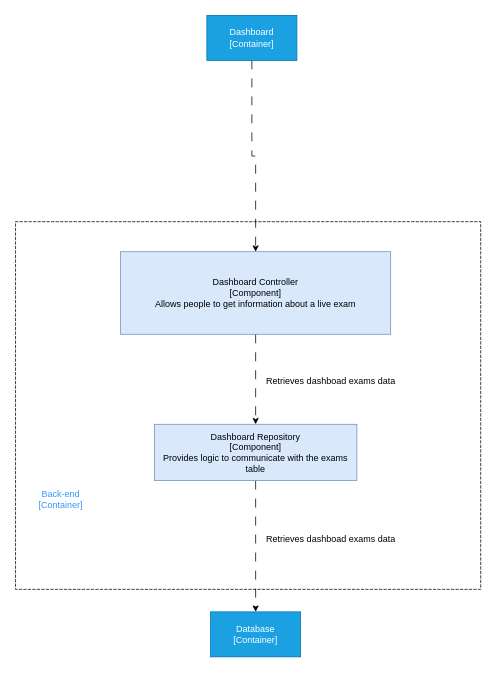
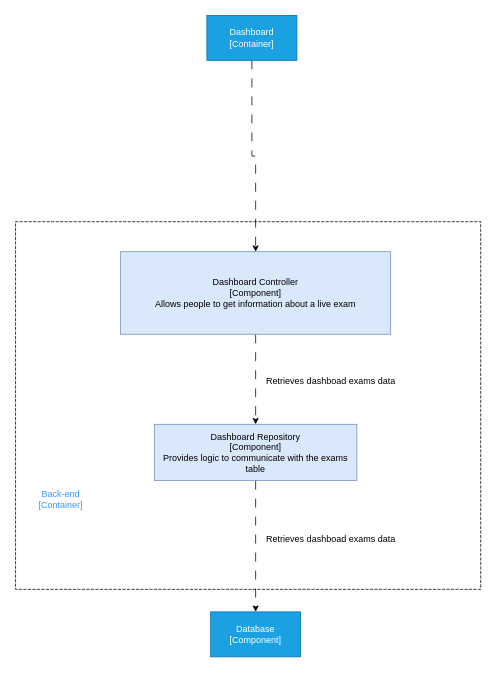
- <mxCell id="8" value="Database&lt;div&gt;[Container]&lt;/div&gt;" style="whiteSpace=wrap;html=1;fillColor=#1ba1e2;strokeColor=#006EAF;rounded=0;fontColor=#ffffff;" vertex="1" parent="1"><mxGeometry x="280" y="815" width="120" height="60" as="geometry" /></mxCell>
+ <mxCell id="8" value="Database&lt;div&gt;[Component]&lt;/div&gt;" style="whiteSpace=wrap;html=1;fillColor=#1ba1e2;strokeColor=#006EAF;rounded=0;fontColor=#ffffff;" vertex="1" parent="1"><mxGeometry x="280" y="815" width="120" height="60" as="geometry" /></mxCell>
